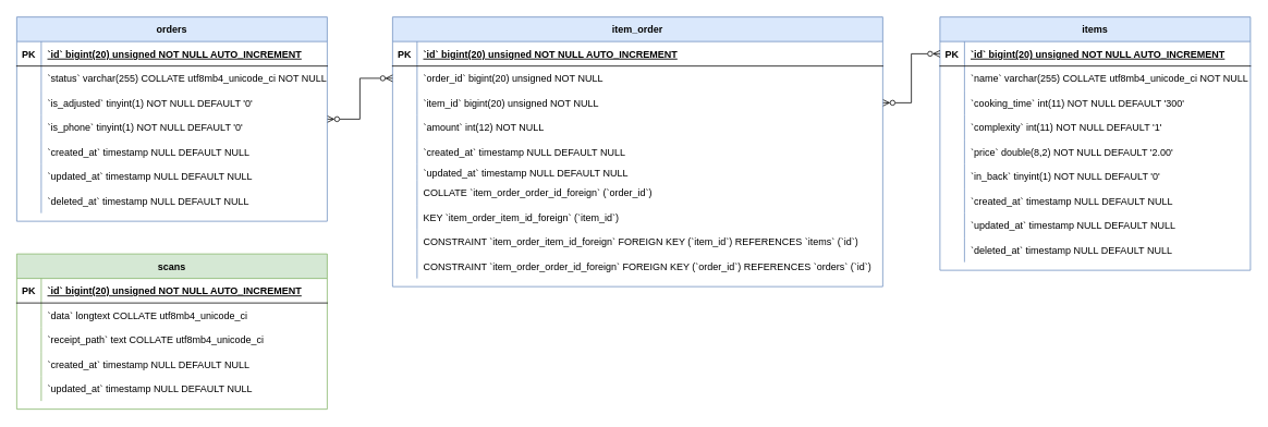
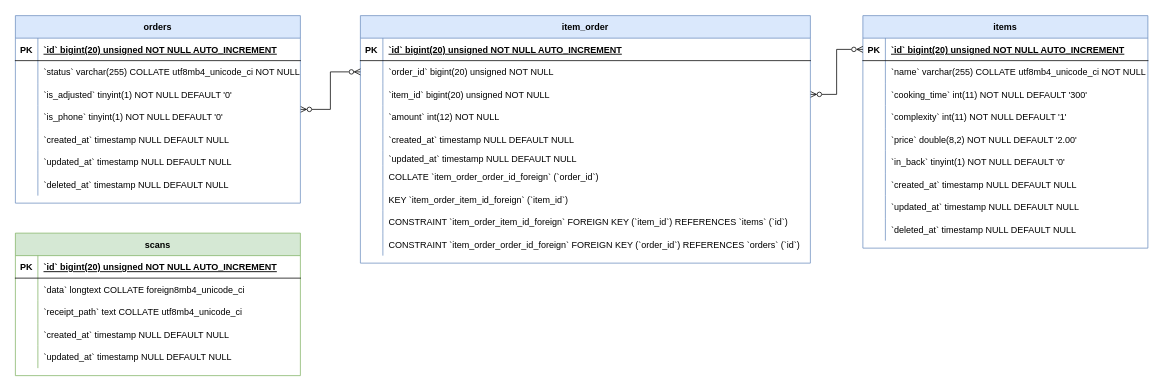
- <mxCell id="91" value="`data` longtext COLLATE utf8mb4_unicode_ci" style="shape=partialRectangle;overflow=hidden;connectable=0;fillColor=none;align=left;top=0;left=0;bottom=0;right=0;spacingLeft=6;" vertex="1" parent="89"><mxGeometry x="30" width="350" height="30" as="geometry"><mxRectangle width="350" height="30" as="alternateBounds" /></mxGeometry></mxCell>
+ <mxCell id="91" value="`data` longtext COLLATE foreign8mb4_unicode_ci" style="shape=partialRectangle;overflow=hidden;connectable=0;fillColor=none;align=left;top=0;left=0;bottom=0;right=0;spacingLeft=6;" vertex="1" parent="89"><mxGeometry x="30" width="350" height="30" as="geometry"><mxRectangle width="350" height="30" as="alternateBounds" /></mxGeometry></mxCell>
